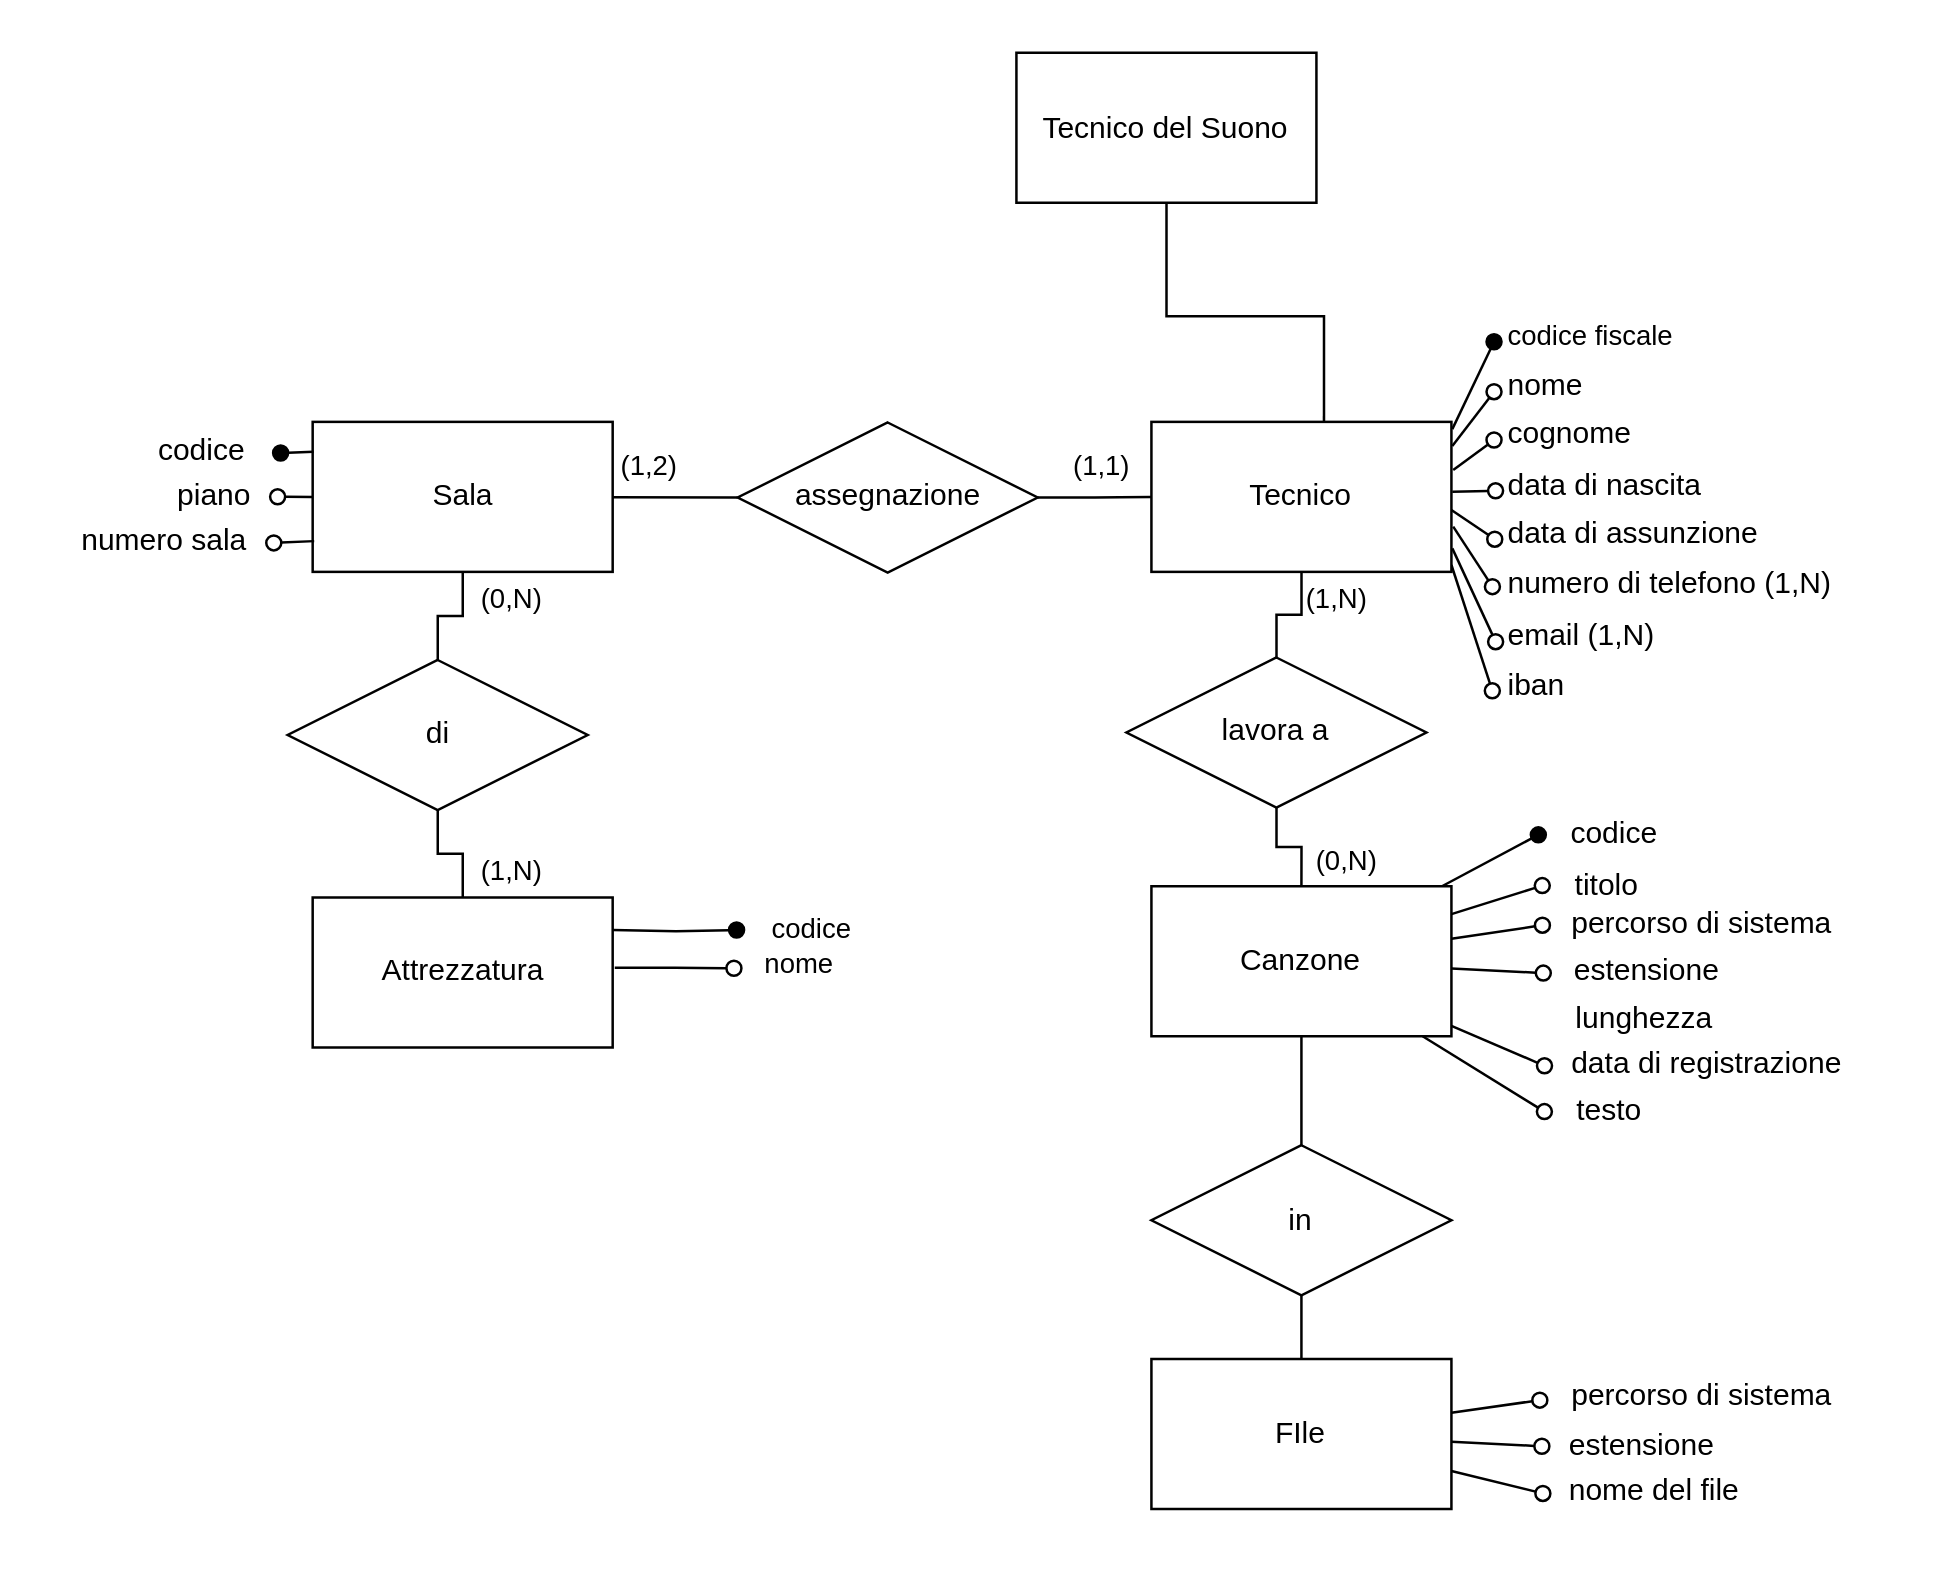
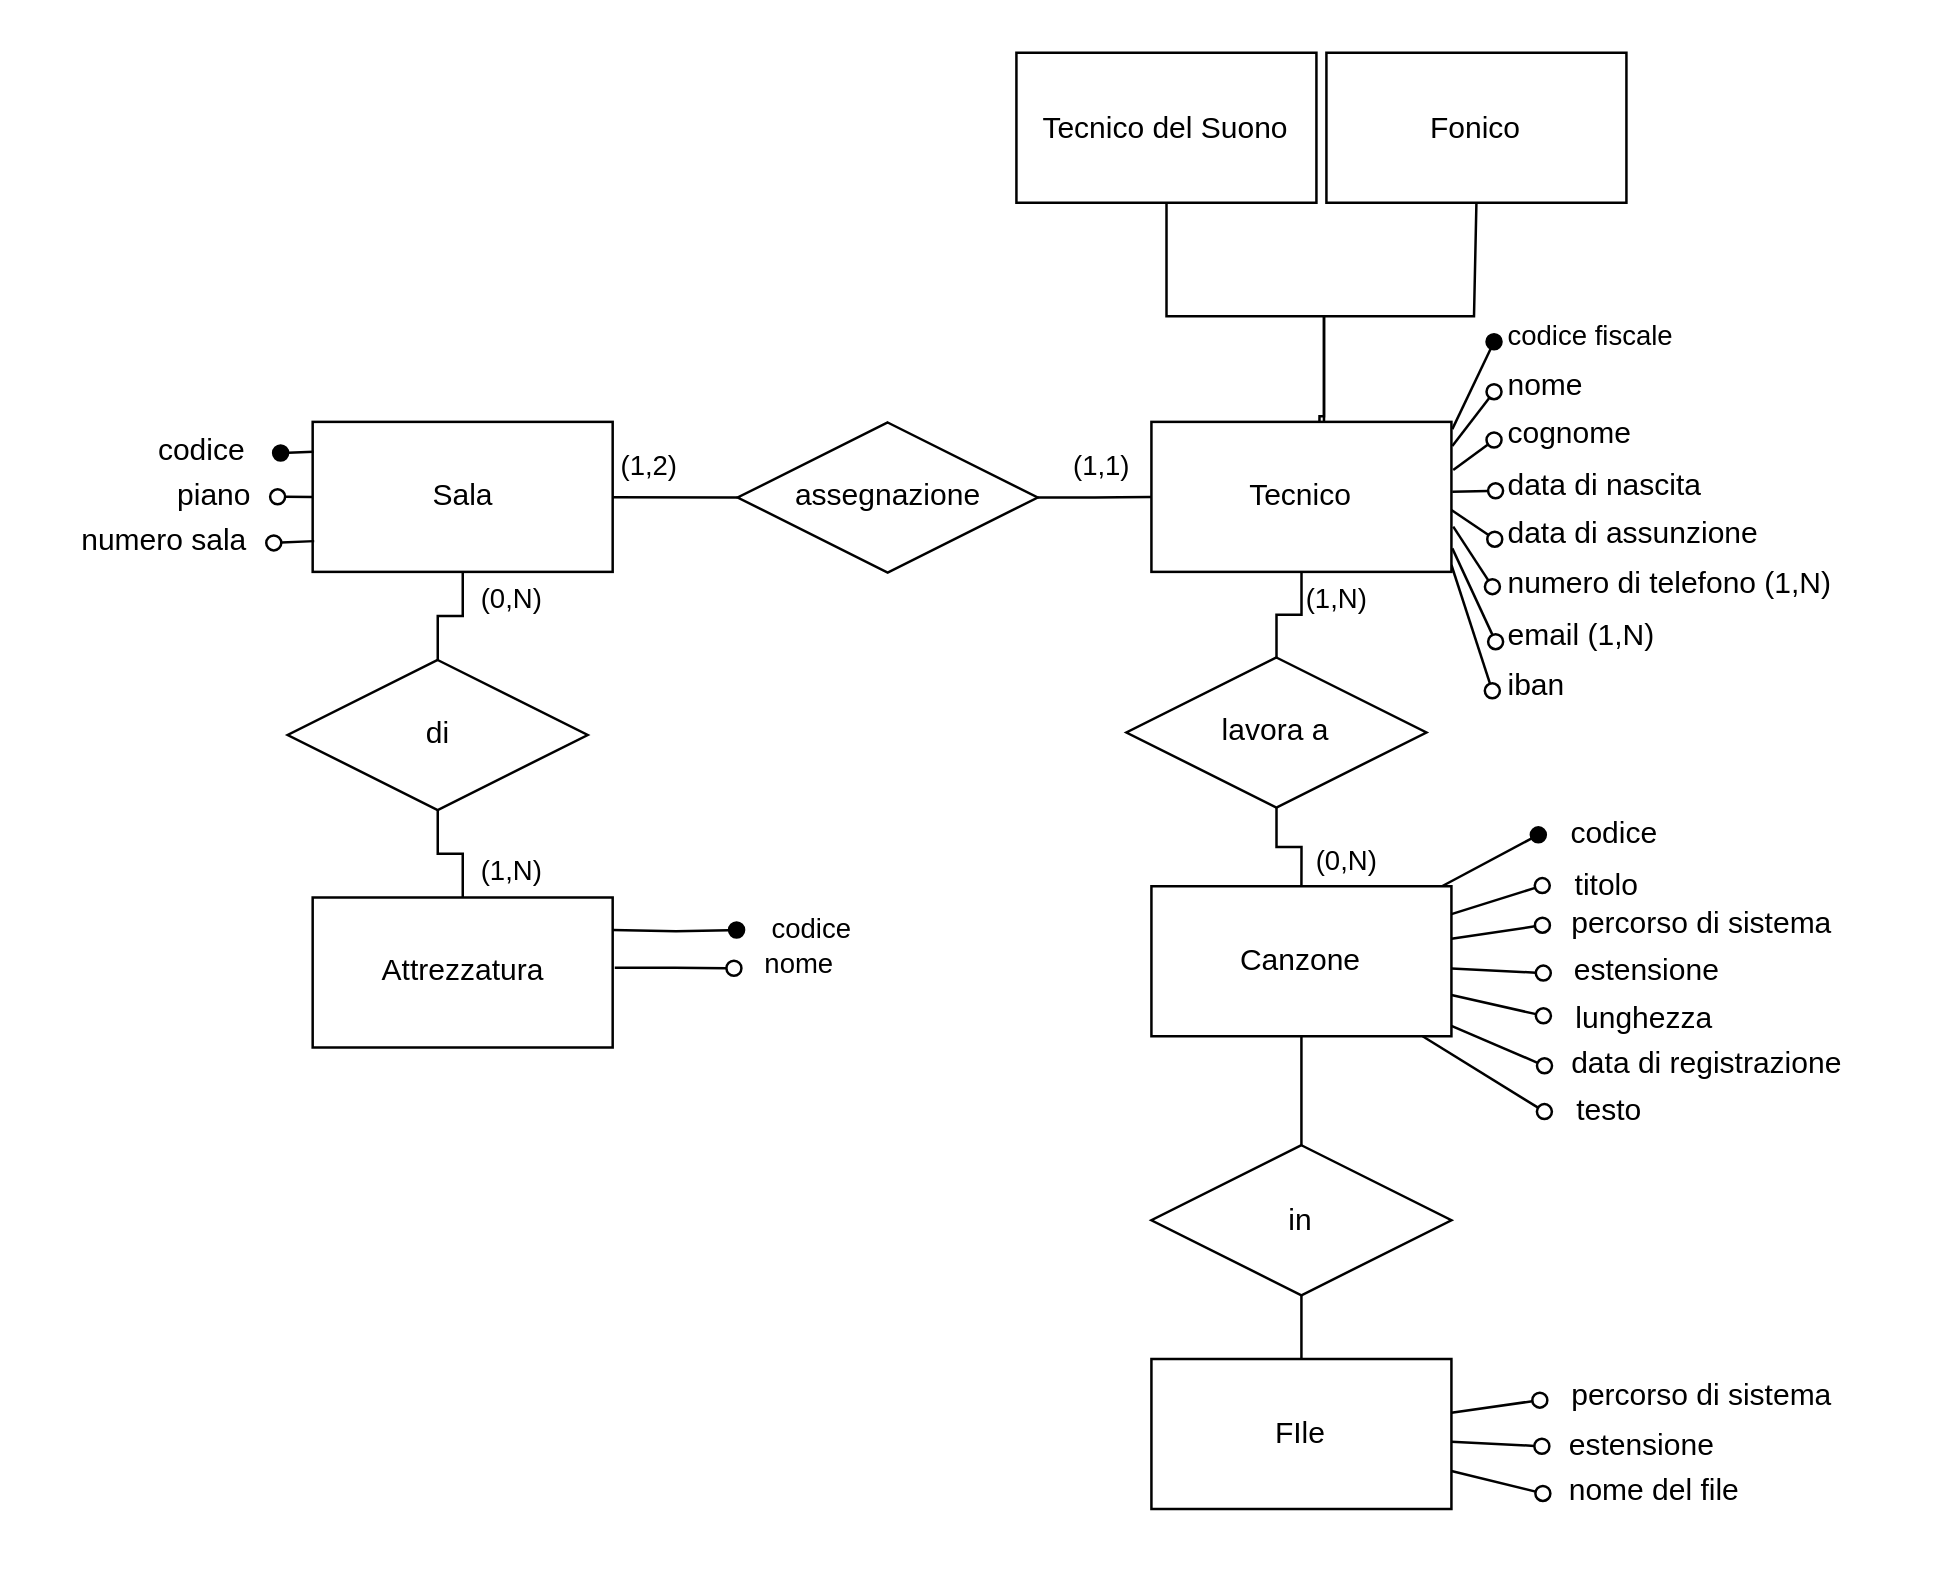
+ <mxCell id="21" value="Fonico" style="whiteSpace=wrap;html=1;" vertex="1" parent="1"><mxGeometry x="530.07" y="20.5" width="120" height="60" as="geometry" /></mxCell>
+ <mxCell id="42" style="edgeStyle=orthogonalEdgeStyle;rounded=0;orthogonalLoop=1;jettySize=auto;html=1;entryX=0.5;entryY=1;entryDx=0;entryDy=0;strokeColor=default;align=center;verticalAlign=middle;fontFamily=Helvetica;fontSize=11;fontColor=default;labelBackgroundColor=default;endArrow=none;endFill=0;exitX=0.56;exitY=0.013;exitDx=0;exitDy=0;exitPerimeter=0;" edge="1" parent="1" source="50" target="21"><mxGeometry relative="1" as="geometry"><mxPoint x="528.07" y="165.9" as="sourcePoint" /><mxPoint x="564.07" y="85.4" as="targetPoint" /><Array as="points"><mxPoint x="527.07" y="165.9" /><mxPoint x="529.07" y="165.9" /><mxPoint x="529.07" y="125.9" /><mxPoint x="589.07" y="125.9" /><mxPoint x="589.07" y="80.9" /></Array></mxGeometry></mxCell>
+ <mxCell id="9" style="edgeStyle=none;html=1;entryX=0;entryY=0.474;entryDx=0;entryDy=0;entryPerimeter=0;strokeWidth=1;endArrow=oval;endFill=0;" edge="1" parent="1" source="14" target="59"><mxGeometry relative="1" as="geometry" /></mxCell>
